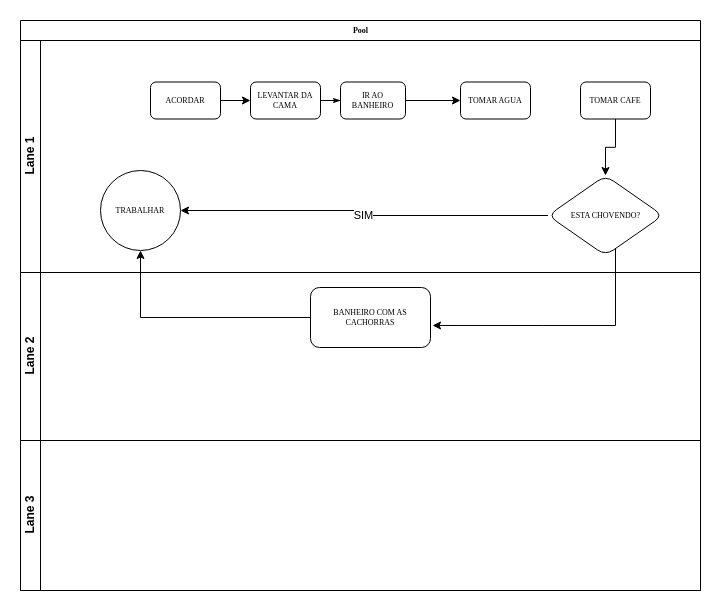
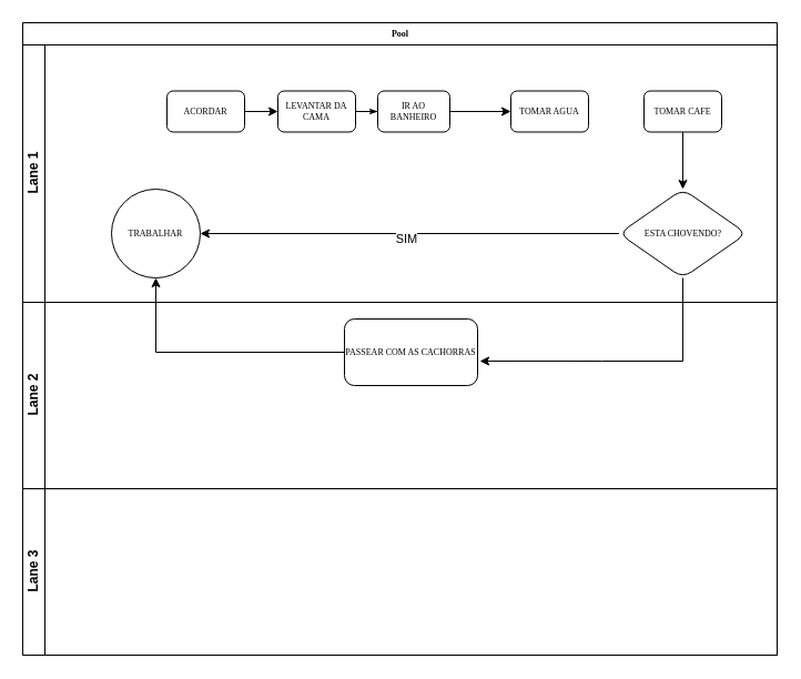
- <mxCell id="13" value="ESTA CHOVENDO?" style="rhombus;whiteSpace=wrap;html=1;fontSize=8;fontFamily=Verdana;rounded=1;shadow=0;labelBackgroundColor=none;strokeWidth=1;" vertex="1" parent="3"><mxGeometry x="527.5" y="135" width="115" height="80" as="geometry" /></mxCell>
+ <mxCell id="13" value="ESTA CHOVENDO?" style="rhombus;whiteSpace=wrap;html=1;fontSize=8;fontFamily=Verdana;rounded=1;shadow=0;labelBackgroundColor=none;strokeWidth=1;" vertex="1" parent="3"><mxGeometry x="537.5" y="130" width="115" height="80" as="geometry" /></mxCell>
- <mxCell id="18" value="BANHEIRO COM AS CACHORRAS" style="whiteSpace=wrap;html=1;fontSize=8;fontFamily=Verdana;rounded=1;shadow=0;labelBackgroundColor=none;strokeWidth=1;" vertex="1" parent="17"><mxGeometry x="290" y="15" width="120" height="60" as="geometry" /></mxCell>
+ <mxCell id="18" value="PASSEAR COM AS CACHORRAS" style="whiteSpace=wrap;html=1;fontSize=8;fontFamily=Verdana;rounded=1;shadow=0;labelBackgroundColor=none;strokeWidth=1;" vertex="1" parent="17"><mxGeometry x="290" y="15" width="120" height="60" as="geometry" /></mxCell>
